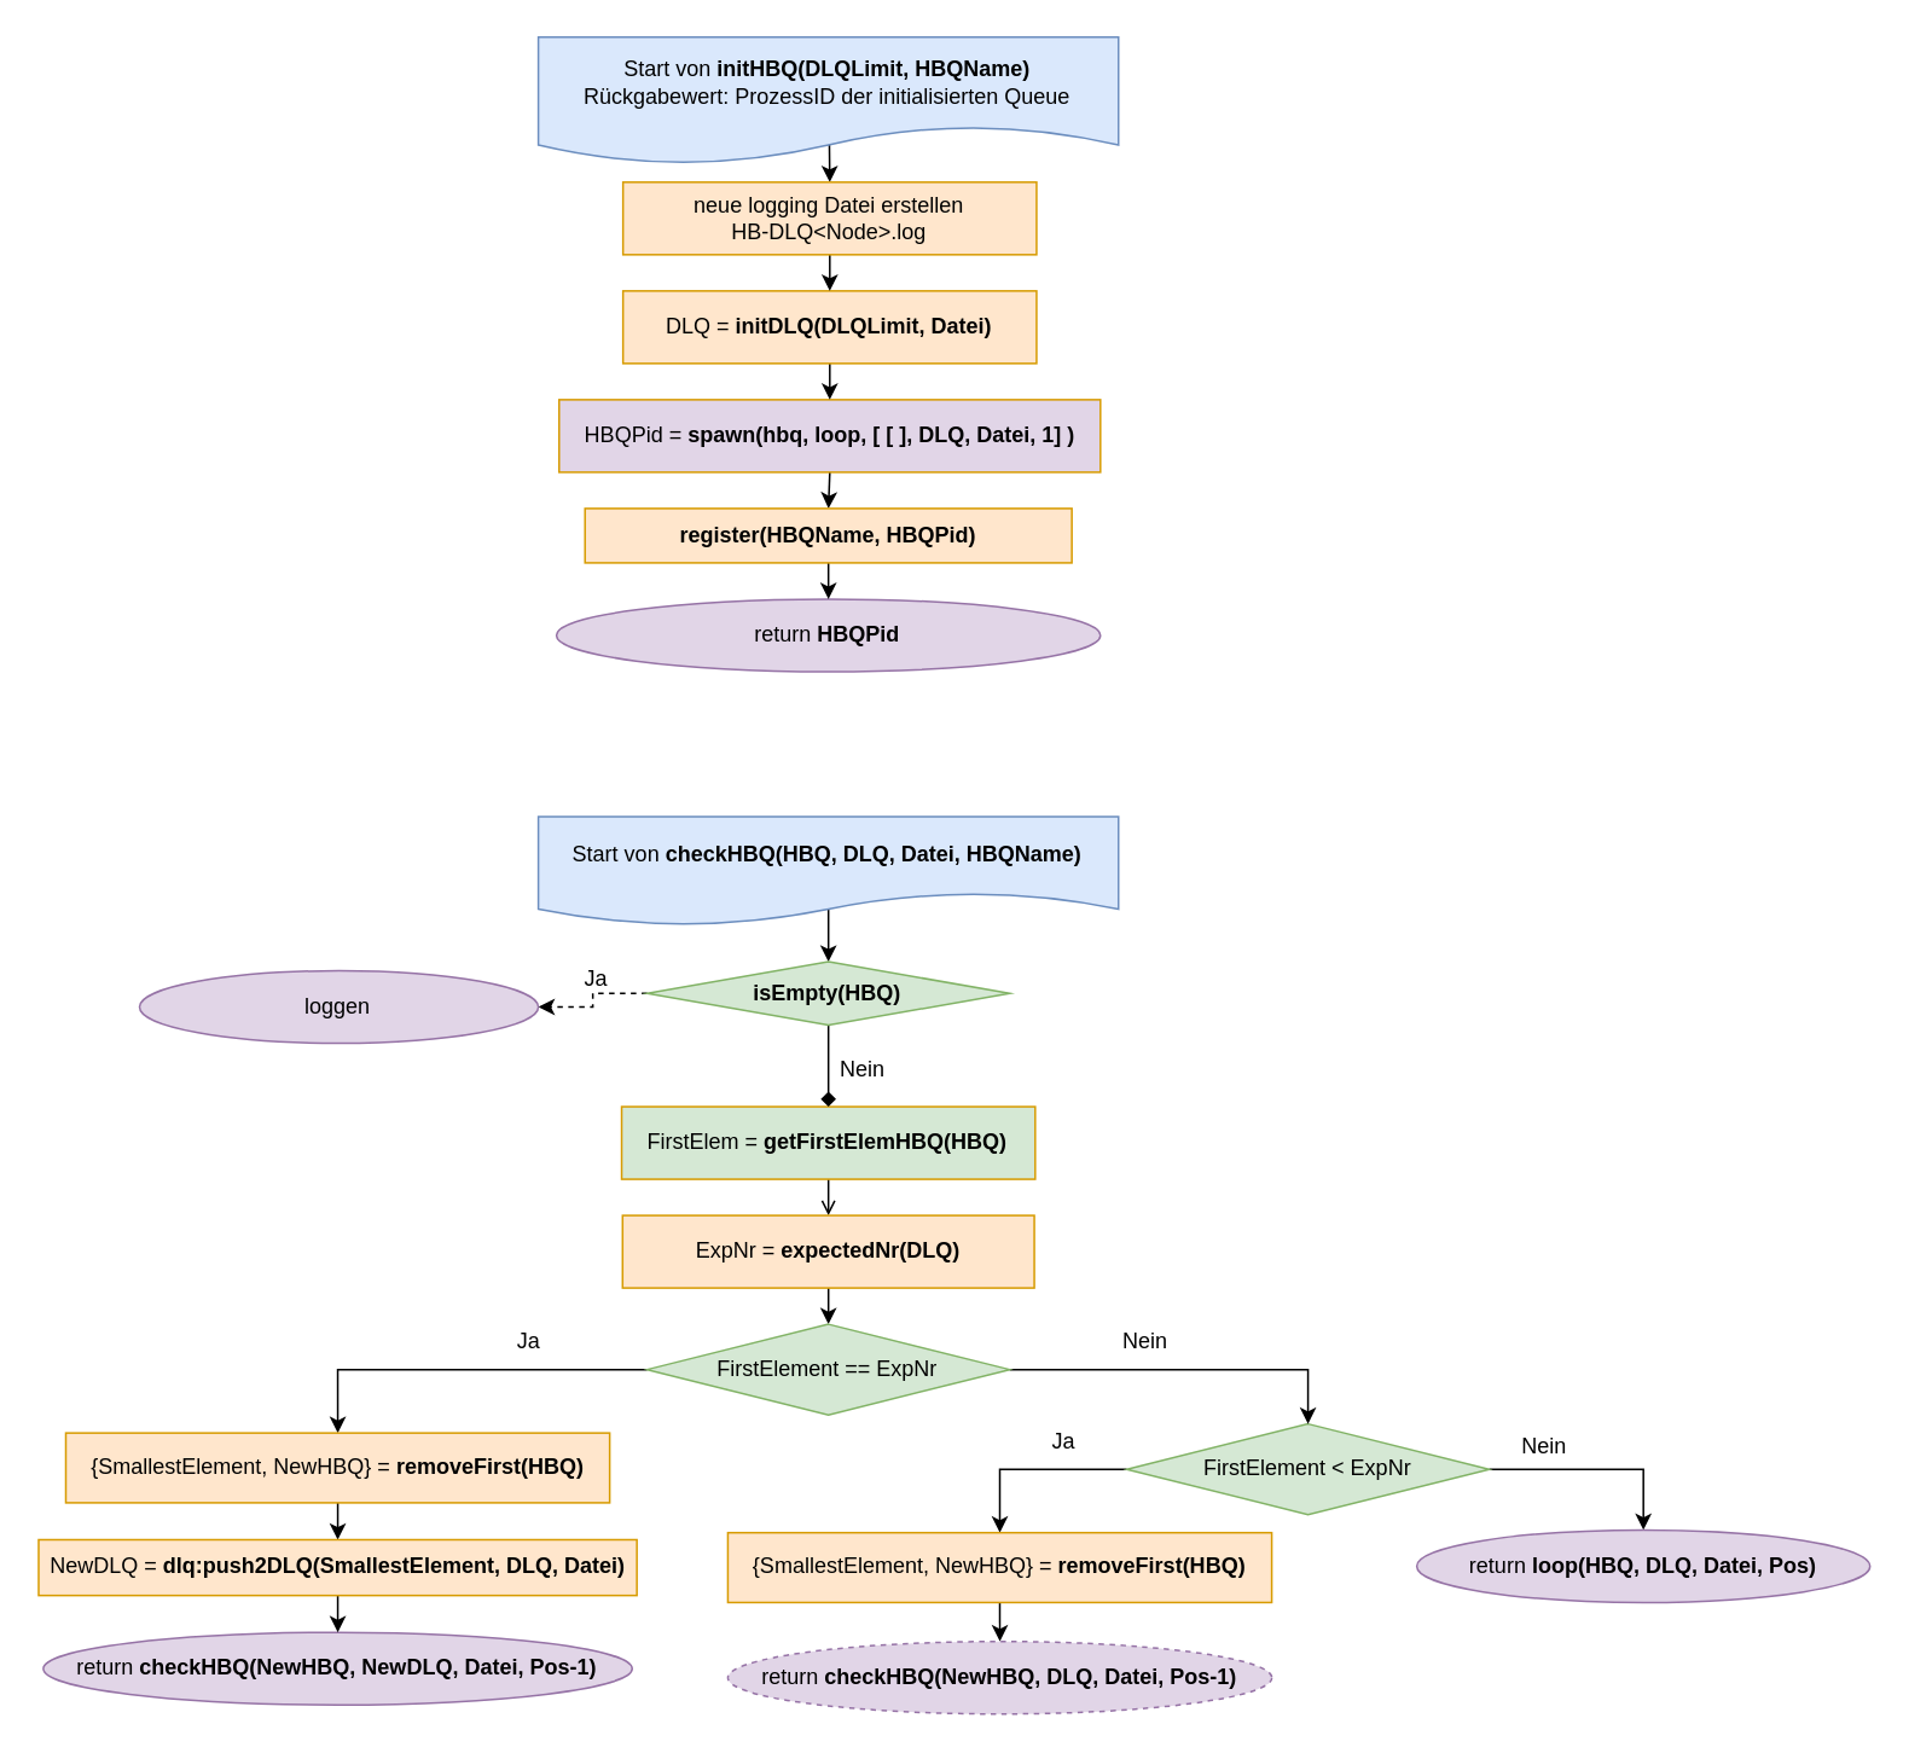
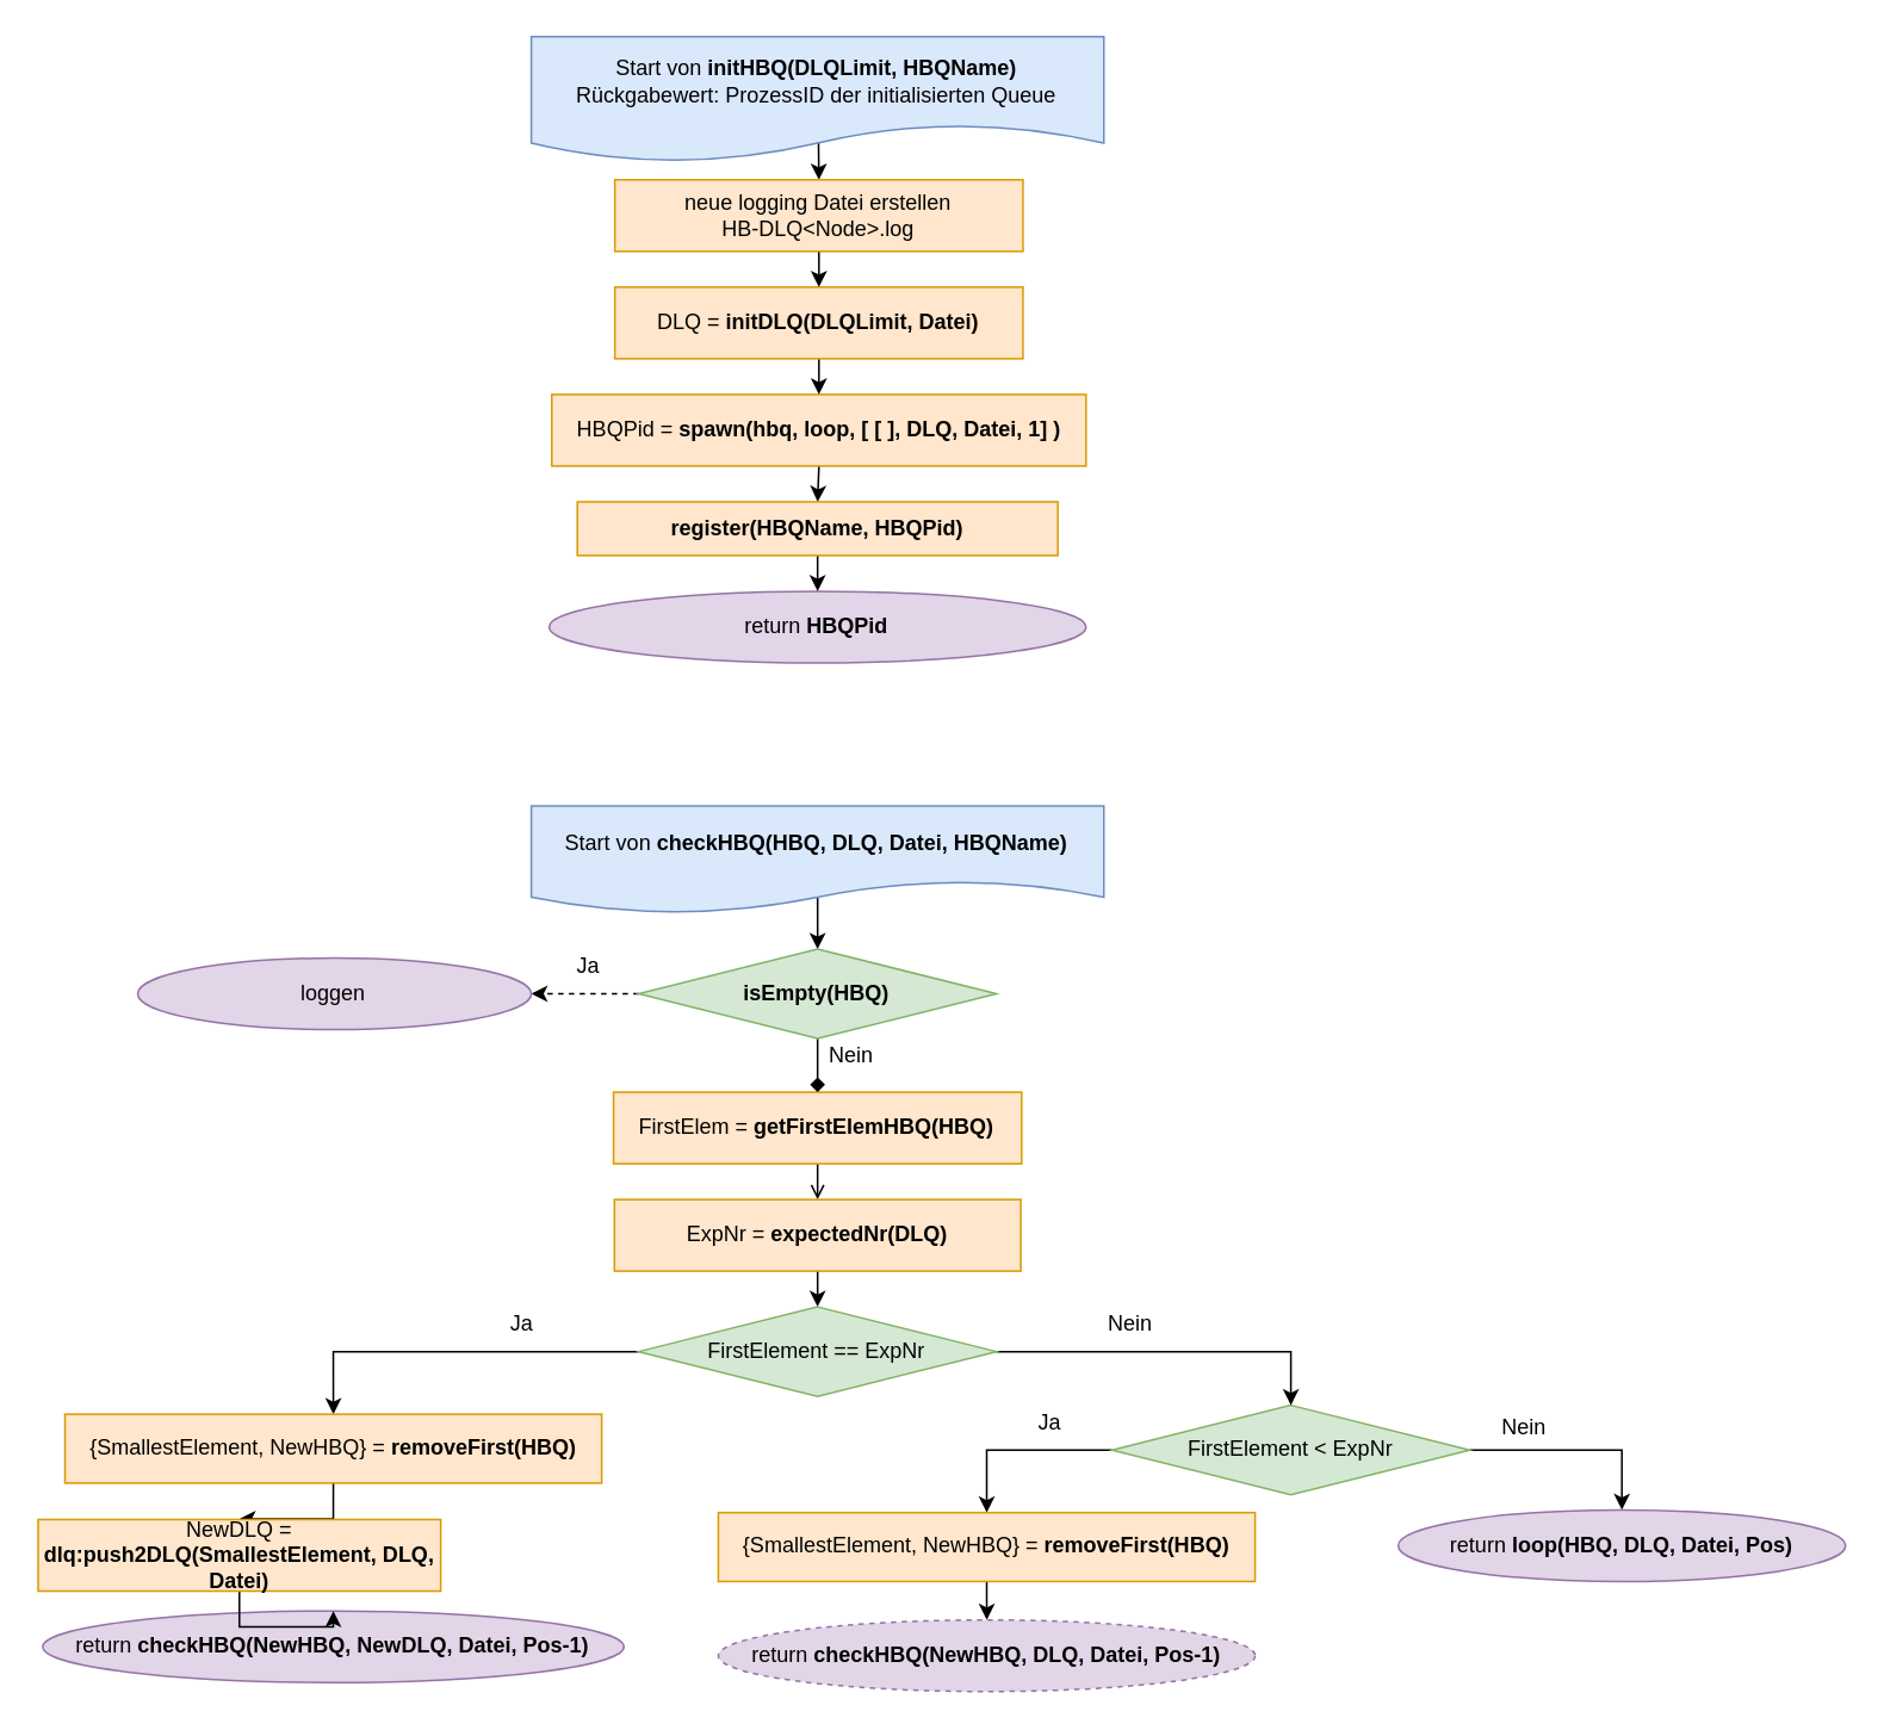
- <mxCell id="6" value="HBQPid =&amp;nbsp;&lt;b&gt;spawn(hbq, loop, [ [ ], DLQ, Datei, 1] )&lt;/b&gt;" style="rounded=0;whiteSpace=wrap;html=1;fillColor=#e1d5e7;strokeColor=#d79b00;" parent="1" vertex="1"><mxGeometry x="307.92" y="220" width="298.59" height="40" as="geometry" /></mxCell>
+ <mxCell id="6" value="HBQPid =&amp;nbsp;&lt;b&gt;spawn(hbq, loop, [ [ ], DLQ, Datei, 1] )&lt;/b&gt;" style="rounded=0;whiteSpace=wrap;html=1;fillColor=#ffe6cc;strokeColor=#d79b00;" parent="1" vertex="1"><mxGeometry x="307.92" y="220" width="298.59" height="40" as="geometry" /></mxCell>
- <mxCell id="25" value="isEmpty(HBQ)" style="rhombus;whiteSpace=wrap;html=1;rounded=0;fillColor=#d5e8d4;strokeColor=#82b366;fontStyle=1" vertex="1" parent="1"><mxGeometry x="356.47" y="530" width="200" height="35" as="geometry" /></mxCell>
+ <mxCell id="25" value="isEmpty(HBQ)" style="rhombus;whiteSpace=wrap;html=1;rounded=0;fillColor=#d5e8d4;strokeColor=#82b366;fontStyle=1" vertex="1" parent="1"><mxGeometry x="356.47" y="530" width="200" height="50" as="geometry" /></mxCell>
- <mxCell id="16" value="FirstElem = &lt;b&gt;getFirstElemHBQ(HBQ)&lt;/b&gt;" style="rounded=0;whiteSpace=wrap;html=1;fillColor=#d5e8d4;strokeColor=#d79b00;" vertex="1" parent="1"><mxGeometry x="342.41" y="610" width="228.12" height="40" as="geometry" /></mxCell>
+ <mxCell id="16" value="FirstElem = &lt;b&gt;getFirstElemHBQ(HBQ)&lt;/b&gt;" style="rounded=0;whiteSpace=wrap;html=1;fillColor=#ffe6cc;strokeColor=#d79b00;" vertex="1" parent="1"><mxGeometry x="342.41" y="610" width="228.12" height="40" as="geometry" /></mxCell>
- <mxCell id="34" value="NewDLQ = &lt;b&gt;dlq:push2DLQ(SmallestElement, DLQ, Datei)&lt;/b&gt;" style="rounded=0;whiteSpace=wrap;html=1;fillColor=#ffe6cc;strokeColor=#d79b00;" vertex="1" parent="1"><mxGeometry x="20.82" y="848.88" width="330" height="30.75" as="geometry" /></mxCell>
+ <mxCell id="34" value="NewDLQ = &lt;b&gt;dlq:push2DLQ(SmallestElement, DLQ, Datei)&lt;/b&gt;" style="rounded=0;whiteSpace=wrap;html=1;fillColor=#ffe6cc;strokeColor=#d79b00;" vertex="1" parent="1"><mxGeometry x="20.82" y="848.88" width="225" height="40" as="geometry" /></mxCell>
